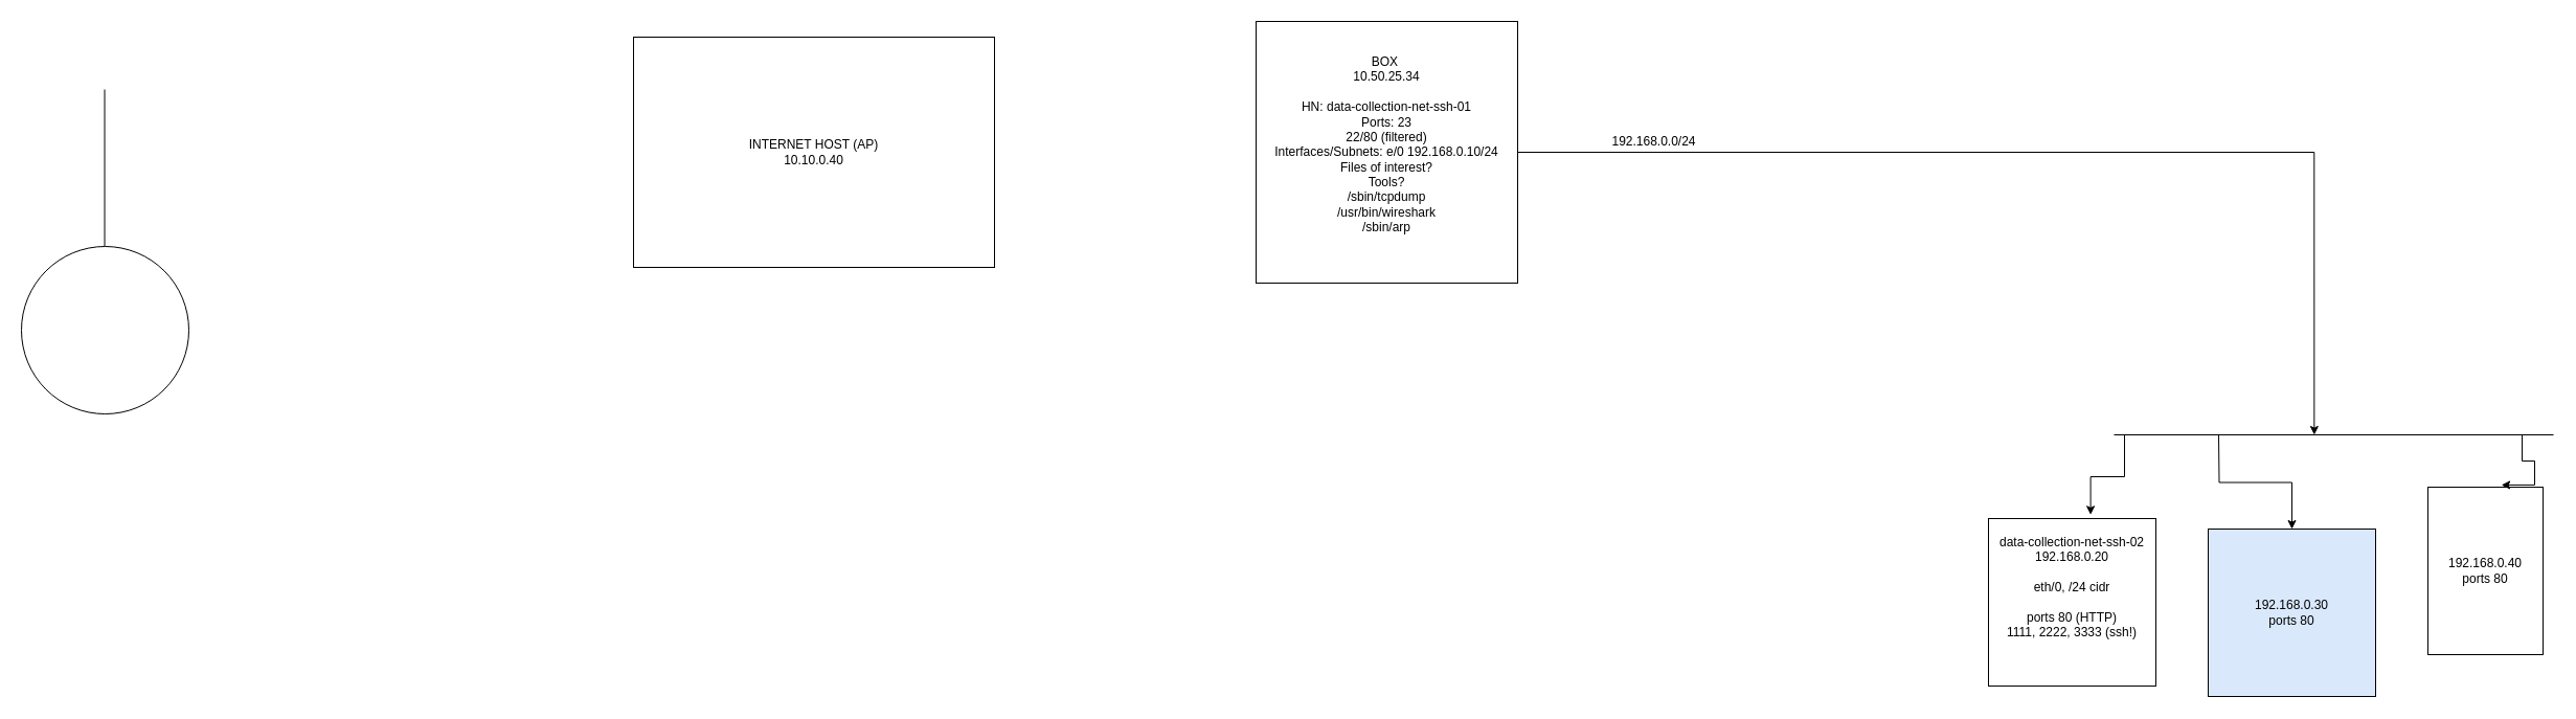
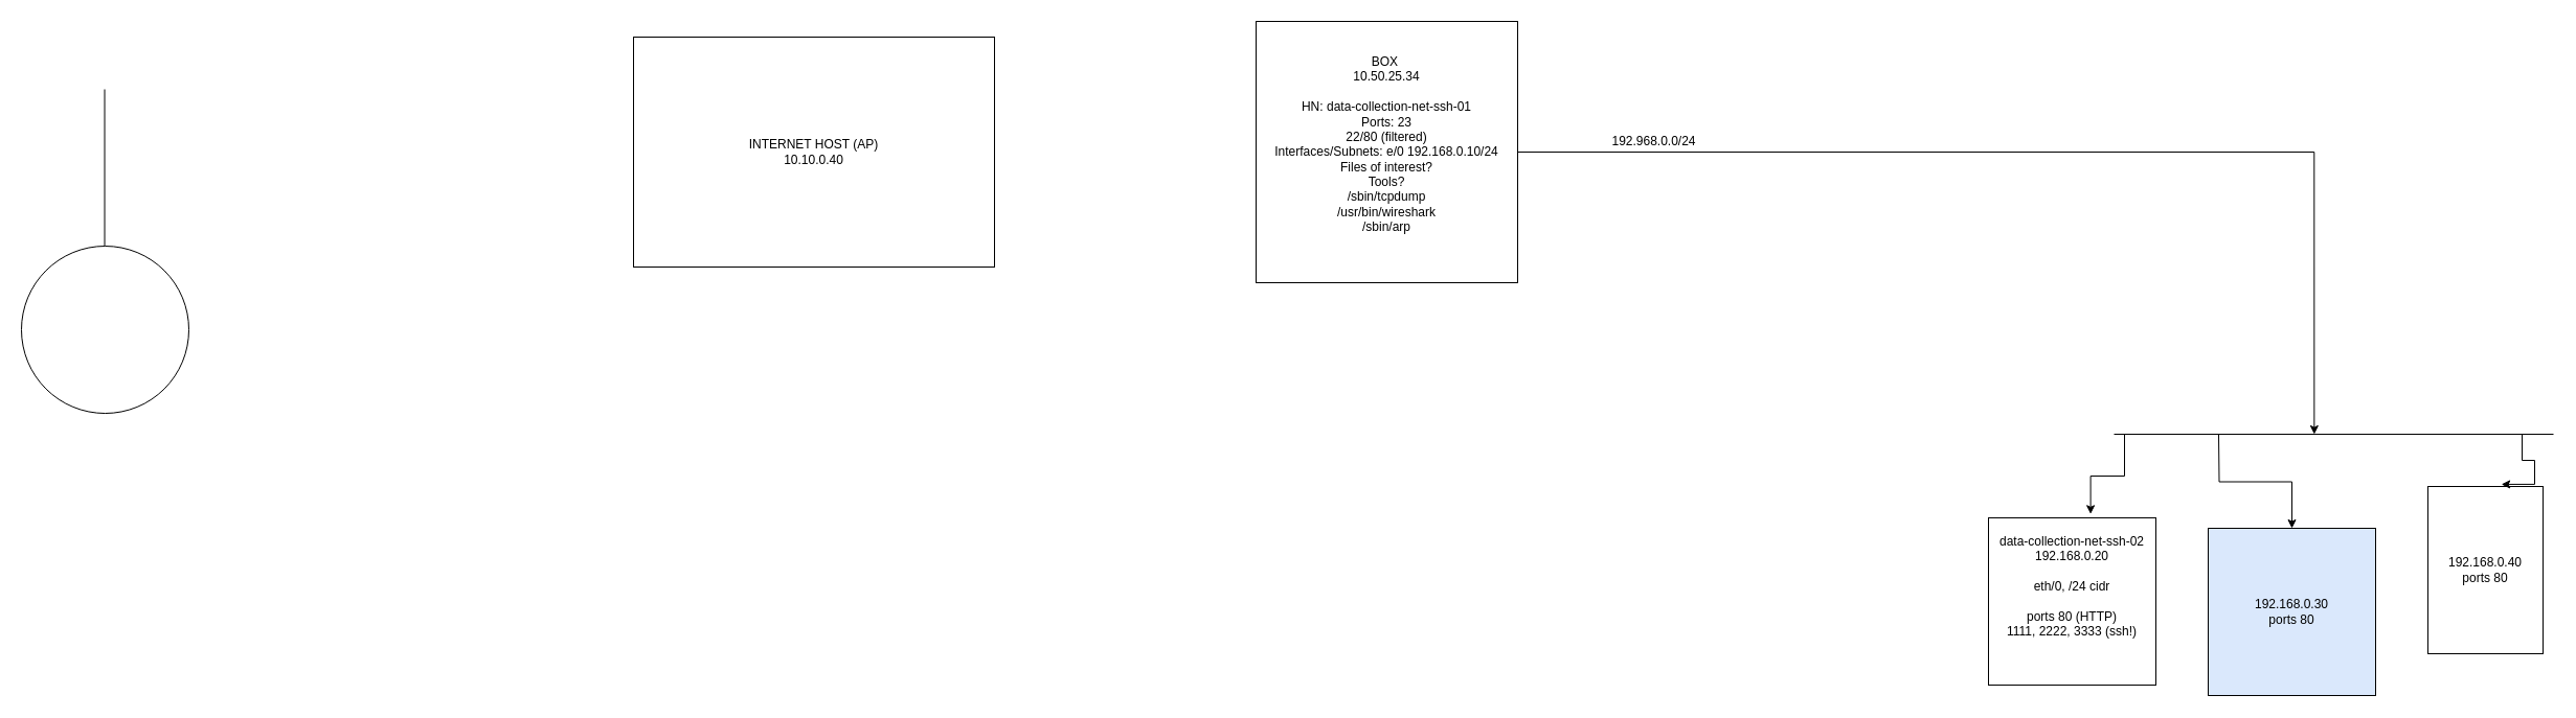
- <mxCell id="14" value="192.168.0.0/24" style="text;html=1;align=center;verticalAlign=middle;resizable=0;points=[];autosize=1;strokeColor=none;fillColor=none;" vertex="1" parent="1"><mxGeometry x="1530" y="125" width="100" height="20" as="geometry" /></mxCell>
+ <mxCell id="14" value="192.968.0.0/24" style="text;html=1;align=center;verticalAlign=middle;resizable=0;points=[];autosize=1;strokeColor=none;fillColor=none;" vertex="1" parent="1"><mxGeometry x="1530" y="125" width="100" height="20" as="geometry" /></mxCell>
